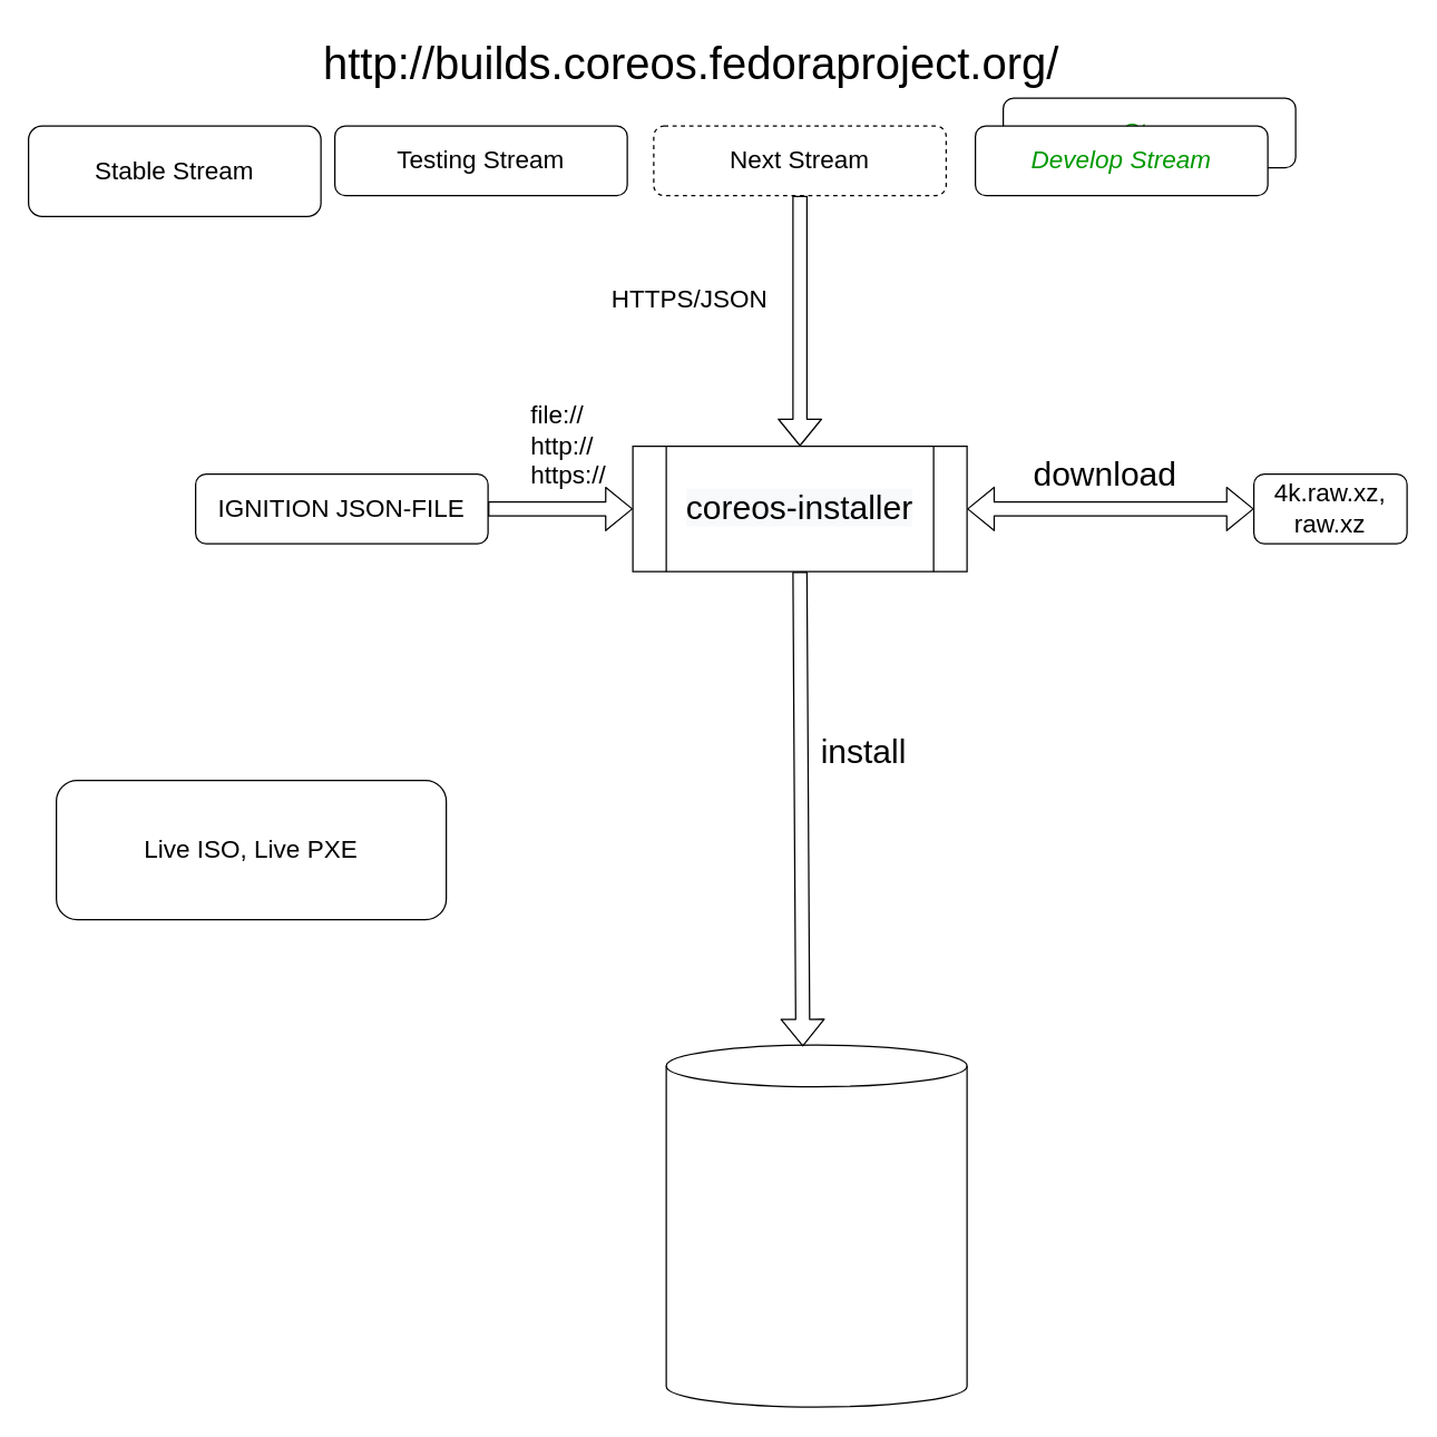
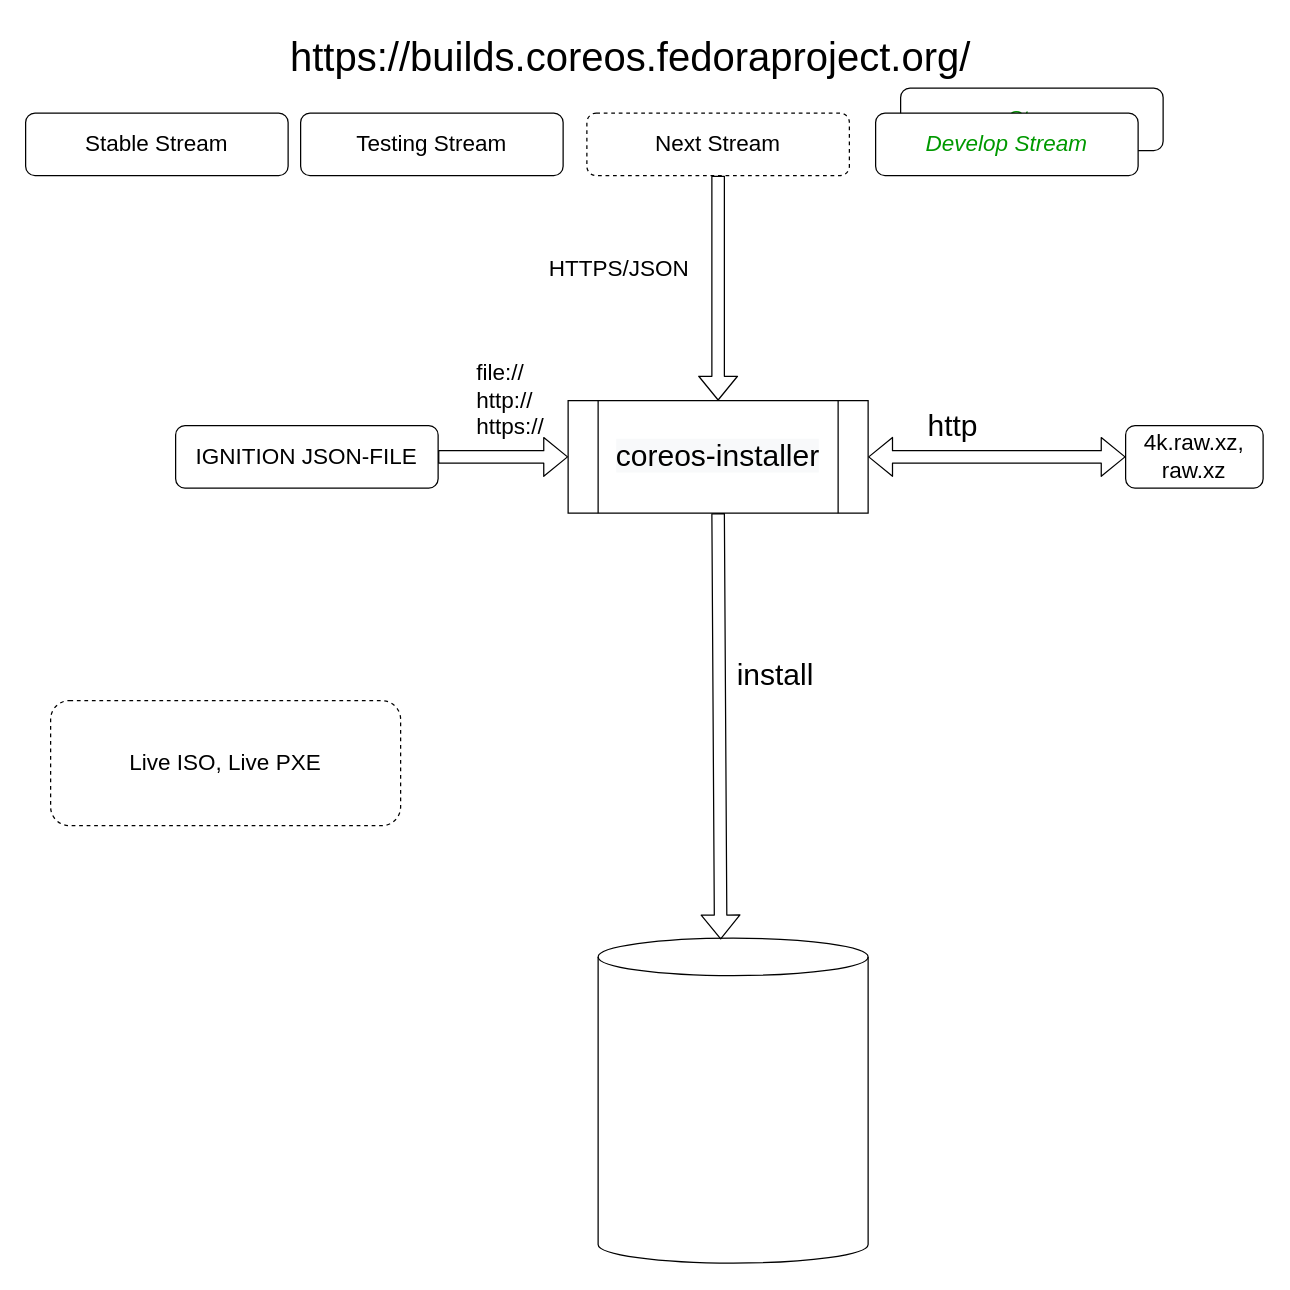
- <mxCell id="2" value="&lt;font style=&quot;font-size: 32px&quot;&gt;http://builds.coreos.fedoraproject.org/&lt;/font&gt;" style="text;whiteSpace=wrap;html=1;" vertex="1" parent="1"><mxGeometry x="230" y="20" width="560" height="50" as="geometry" /></mxCell>
+ <mxCell id="2" value="&lt;font style=&quot;font-size: 32px&quot;&gt;https://builds.coreos.fedoraproject.org/&lt;/font&gt;" style="text;whiteSpace=wrap;html=1;" vertex="1" parent="1"><mxGeometry x="230" y="20" width="560" height="50" as="geometry" /></mxCell>
- <mxCell id="4" value="&lt;font style=&quot;font-size: 18px&quot;&gt;Stable Stream&lt;/font&gt;" style="rounded=1;whiteSpace=wrap;html=1;" vertex="1" parent="1"><mxGeometry x="20" y="90" width="210" height="65" as="geometry" /></mxCell>
+ <mxCell id="4" value="&lt;font style=&quot;font-size: 18px&quot;&gt;Stable Stream&lt;/font&gt;" style="rounded=1;whiteSpace=wrap;html=1;" vertex="1" parent="1"><mxGeometry x="20" y="90" width="210" height="50" as="geometry" /></mxCell>
- <mxCell id="20" value="&lt;div style=&quot;text-align: center&quot;&gt;&lt;span style=&quot;font-size: 24px&quot;&gt;&lt;font face=&quot;helvetica&quot;&gt;download&lt;/font&gt;&lt;/span&gt;&lt;/div&gt;" style="text;whiteSpace=wrap;html=1;" vertex="1" parent="1"><mxGeometry x="740" y="320" width="160" height="30" as="geometry" /></mxCell>
+ <mxCell id="20" value="&lt;div style=&quot;text-align: center&quot;&gt;&lt;span style=&quot;font-size: 24px&quot;&gt;&lt;font face=&quot;helvetica&quot;&gt;http&lt;/font&gt;&lt;/span&gt;&lt;/div&gt;" style="text;whiteSpace=wrap;html=1;" vertex="1" parent="1"><mxGeometry x="740" y="320" width="160" height="30" as="geometry" /></mxCell>
- <mxCell id="17" value="&lt;font style=&quot;font-size: 18px&quot;&gt;Live ISO, Live PXE&lt;/font&gt;" style="rounded=1;whiteSpace=wrap;html=1;" vertex="1" parent="1"><mxGeometry x="40" y="560" width="280" height="100" as="geometry" /></mxCell>
+ <mxCell id="17" value="&lt;font style=&quot;font-size: 18px&quot;&gt;Live ISO, Live PXE&lt;/font&gt;" style="rounded=1;whiteSpace=wrap;html=1;dashed=1;" vertex="1" parent="1"><mxGeometry x="40" y="560" width="280" height="100" as="geometry" /></mxCell>
